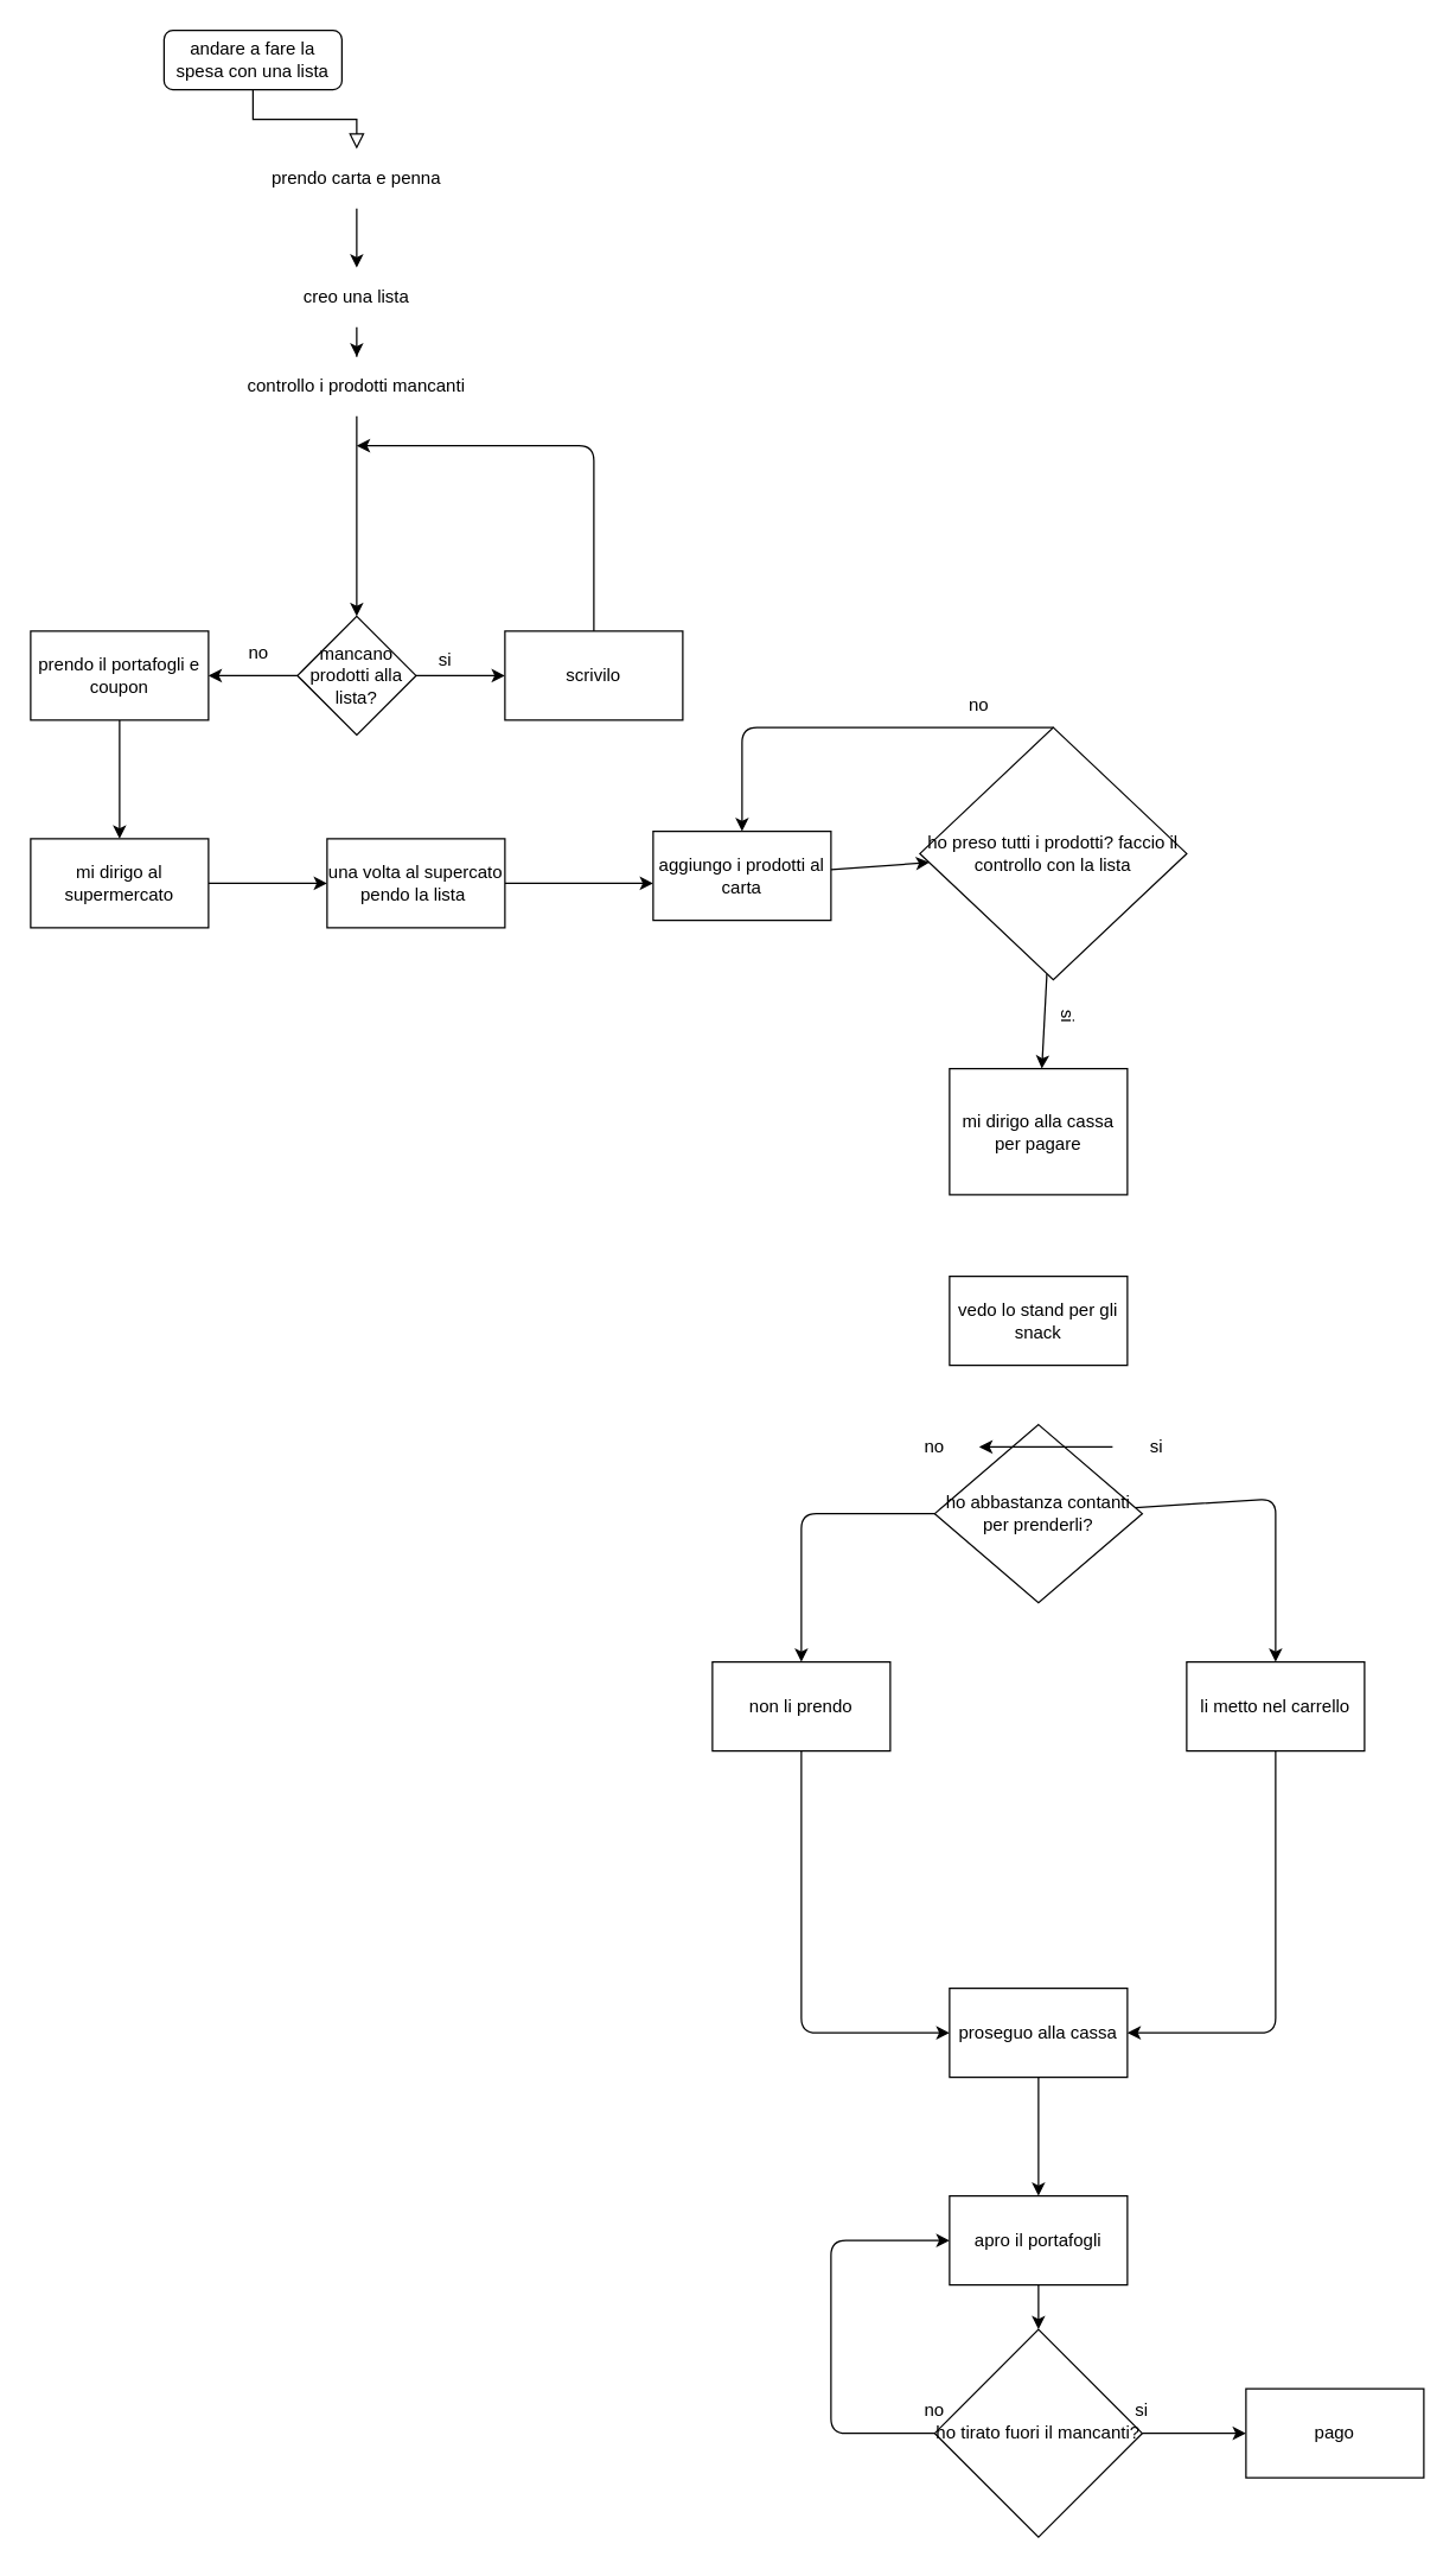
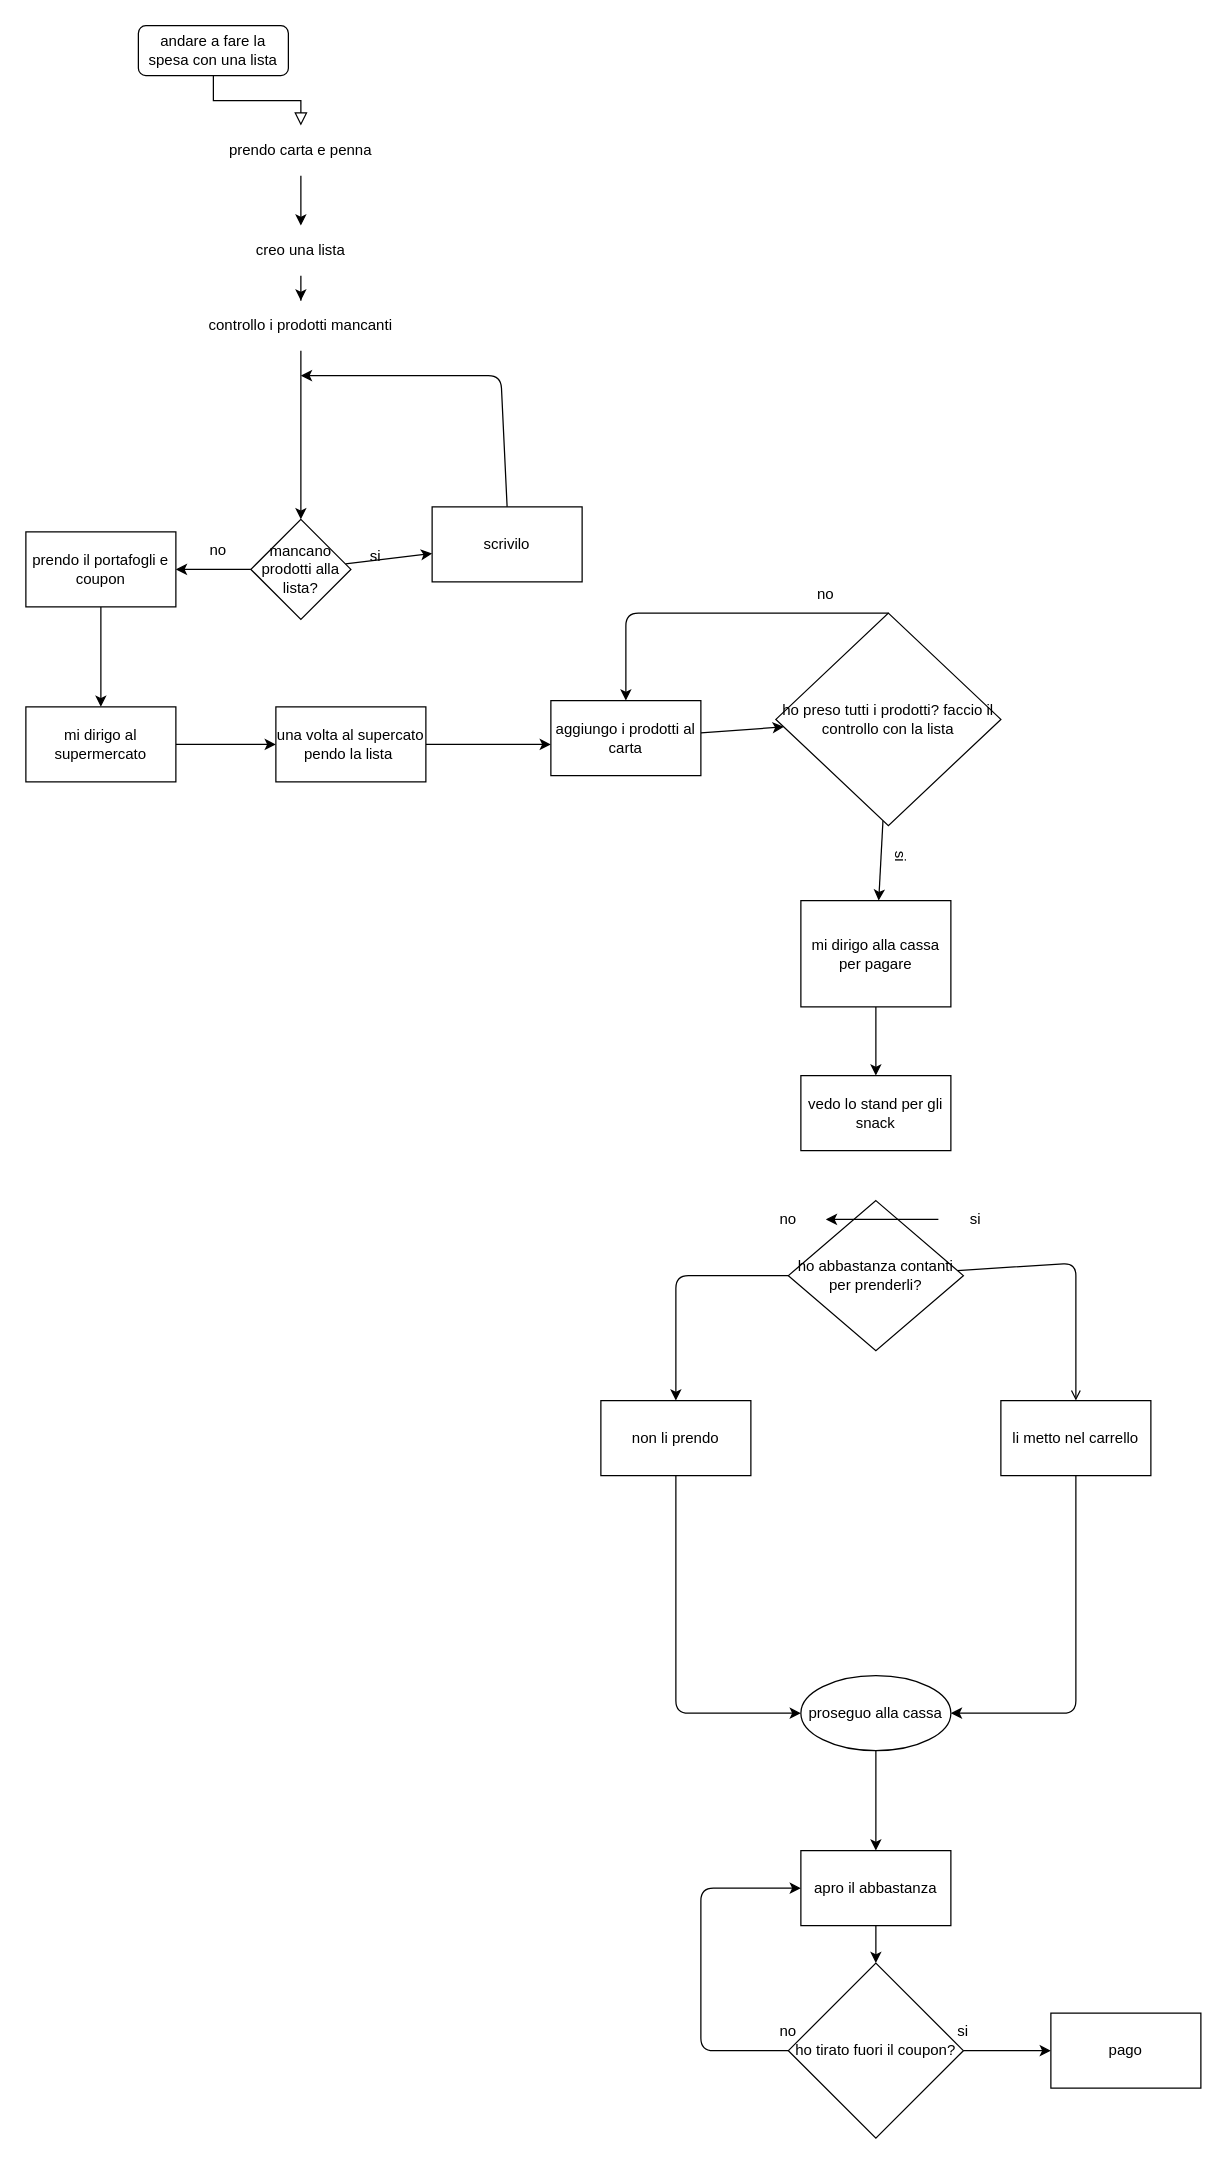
- <mxCell id="14" value="scrivilo" style="whiteSpace=wrap;html=1;" vertex="1" parent="1"><mxGeometry x="340" y="425" width="120" height="60" as="geometry" /></mxCell>
+ <mxCell id="14" value="scrivilo" style="whiteSpace=wrap;html=1;" vertex="1" parent="1"><mxGeometry x="345" y="405" width="120" height="60" as="geometry" /></mxCell>
+ <mxCell id="29" value="" style="edgeStyle=none;html=1;" edge="1" parent="1" source="30" target="37"><mxGeometry relative="1" as="geometry" /></mxCell>
- <mxCell id="31" value="" style="edgeStyle=none;html=1;" edge="1" parent="1" source="33" target="39"><mxGeometry relative="1" as="geometry"><Array as="points"><mxPoint x="860" y="1010" /></Array></mxGeometry></mxCell>
+ <mxCell id="31" value="" style="edgeStyle=none;html=1;endArrow=open;" edge="1" parent="1" source="33" target="39"><mxGeometry relative="1" as="geometry"><Array as="points"><mxPoint x="860" y="1010" /></Array></mxGeometry></mxCell>
- <mxCell id="43" value="proseguo alla cassa" style="whiteSpace=wrap;html=1;rounded=0;" vertex="1" parent="1"><mxGeometry x="640" y="1340" width="120" height="60" as="geometry" /></mxCell>
+ <mxCell id="43" value="proseguo alla cassa" style="ellipse;whiteSpace=wrap;html=1;" vertex="1" parent="1"><mxGeometry x="640" y="1340" width="120" height="60" as="geometry" /></mxCell>
- <mxCell id="45" value="apro il portafogli" style="whiteSpace=wrap;html=1;rounded=0;" vertex="1" parent="1"><mxGeometry x="640" y="1480" width="120" height="60" as="geometry" /></mxCell>
+ <mxCell id="45" value="apro il abbastanza" style="whiteSpace=wrap;html=1;rounded=0;" vertex="1" parent="1"><mxGeometry x="640" y="1480" width="120" height="60" as="geometry" /></mxCell>
- <mxCell id="36" value="ho tirato fuori il mancanti?" style="rhombus;whiteSpace=wrap;html=1;" vertex="1" parent="1"><mxGeometry x="630" y="1570" width="140" height="140" as="geometry" /></mxCell>
+ <mxCell id="36" value="ho tirato fuori il coupon?" style="rhombus;whiteSpace=wrap;html=1;" vertex="1" parent="1"><mxGeometry x="630" y="1570" width="140" height="140" as="geometry" /></mxCell>
